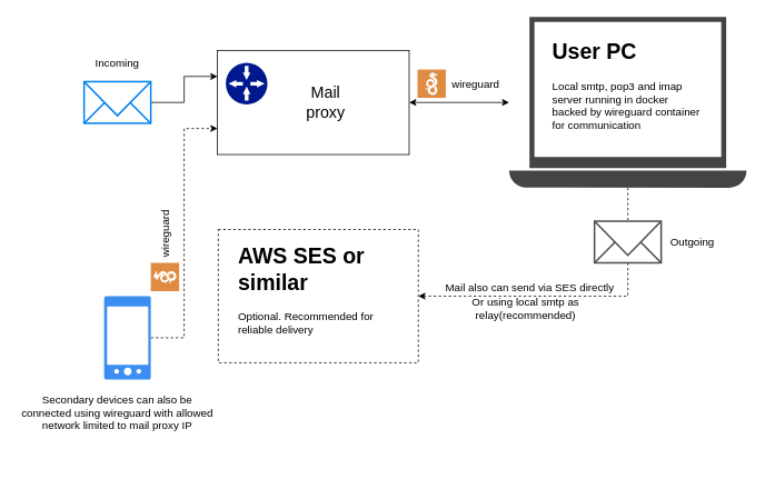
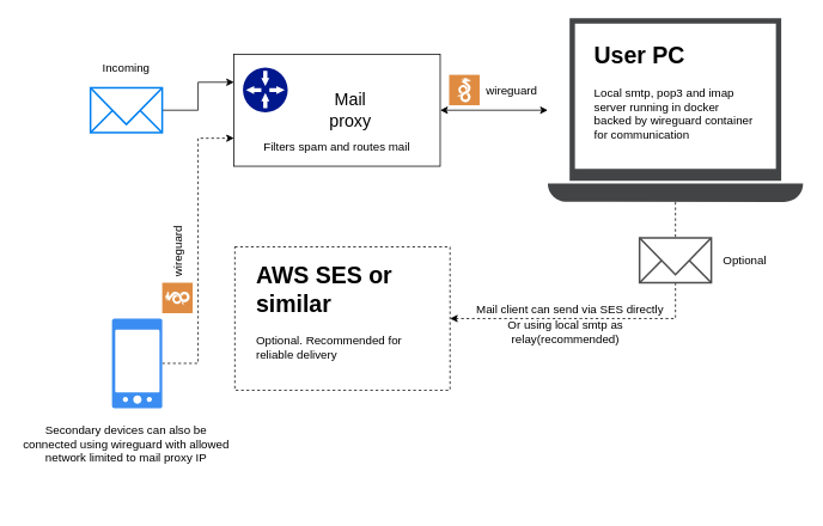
+ <mxCell id="19" value="Filters spam and routes mail" style="text;html=1;strokeColor=none;fillColor=none;align=center;verticalAlign=middle;whiteSpace=wrap;rounded=0;dashed=1;fontSize=13;" vertex="1" parent="1"><mxGeometry x="270" y="147.5" width="210" height="30" as="geometry" /></mxCell>
- <mxCell id="20" value="Outgoing" style="text;html=1;strokeColor=none;fillColor=none;align=center;verticalAlign=middle;whiteSpace=wrap;rounded=0;dashed=1;fontSize=13;" vertex="1" parent="1"><mxGeometry x="800" y="275" width="60" height="30" as="geometry" /></mxCell>
+ <mxCell id="20" value="Optional" style="text;html=1;strokeColor=none;fillColor=none;align=center;verticalAlign=middle;whiteSpace=wrap;rounded=0;dashed=1;fontSize=13;" vertex="1" parent="1"><mxGeometry x="800" y="275" width="60" height="30" as="geometry" /></mxCell>
- <mxCell id="15" value="Mail also can send via SES directly" style="text;html=1;strokeColor=none;fillColor=none;align=center;verticalAlign=middle;whiteSpace=wrap;rounded=0;dashed=1;fontSize=13;" vertex="1" parent="1"><mxGeometry x="520" y="330" width="230" height="30" as="geometry" /></mxCell>
+ <mxCell id="15" value="Mail client can send via SES directly" style="text;html=1;strokeColor=none;fillColor=none;align=center;verticalAlign=middle;whiteSpace=wrap;rounded=0;dashed=1;fontSize=13;" vertex="1" parent="1"><mxGeometry x="520" y="330" width="230" height="30" as="geometry" /></mxCell>
